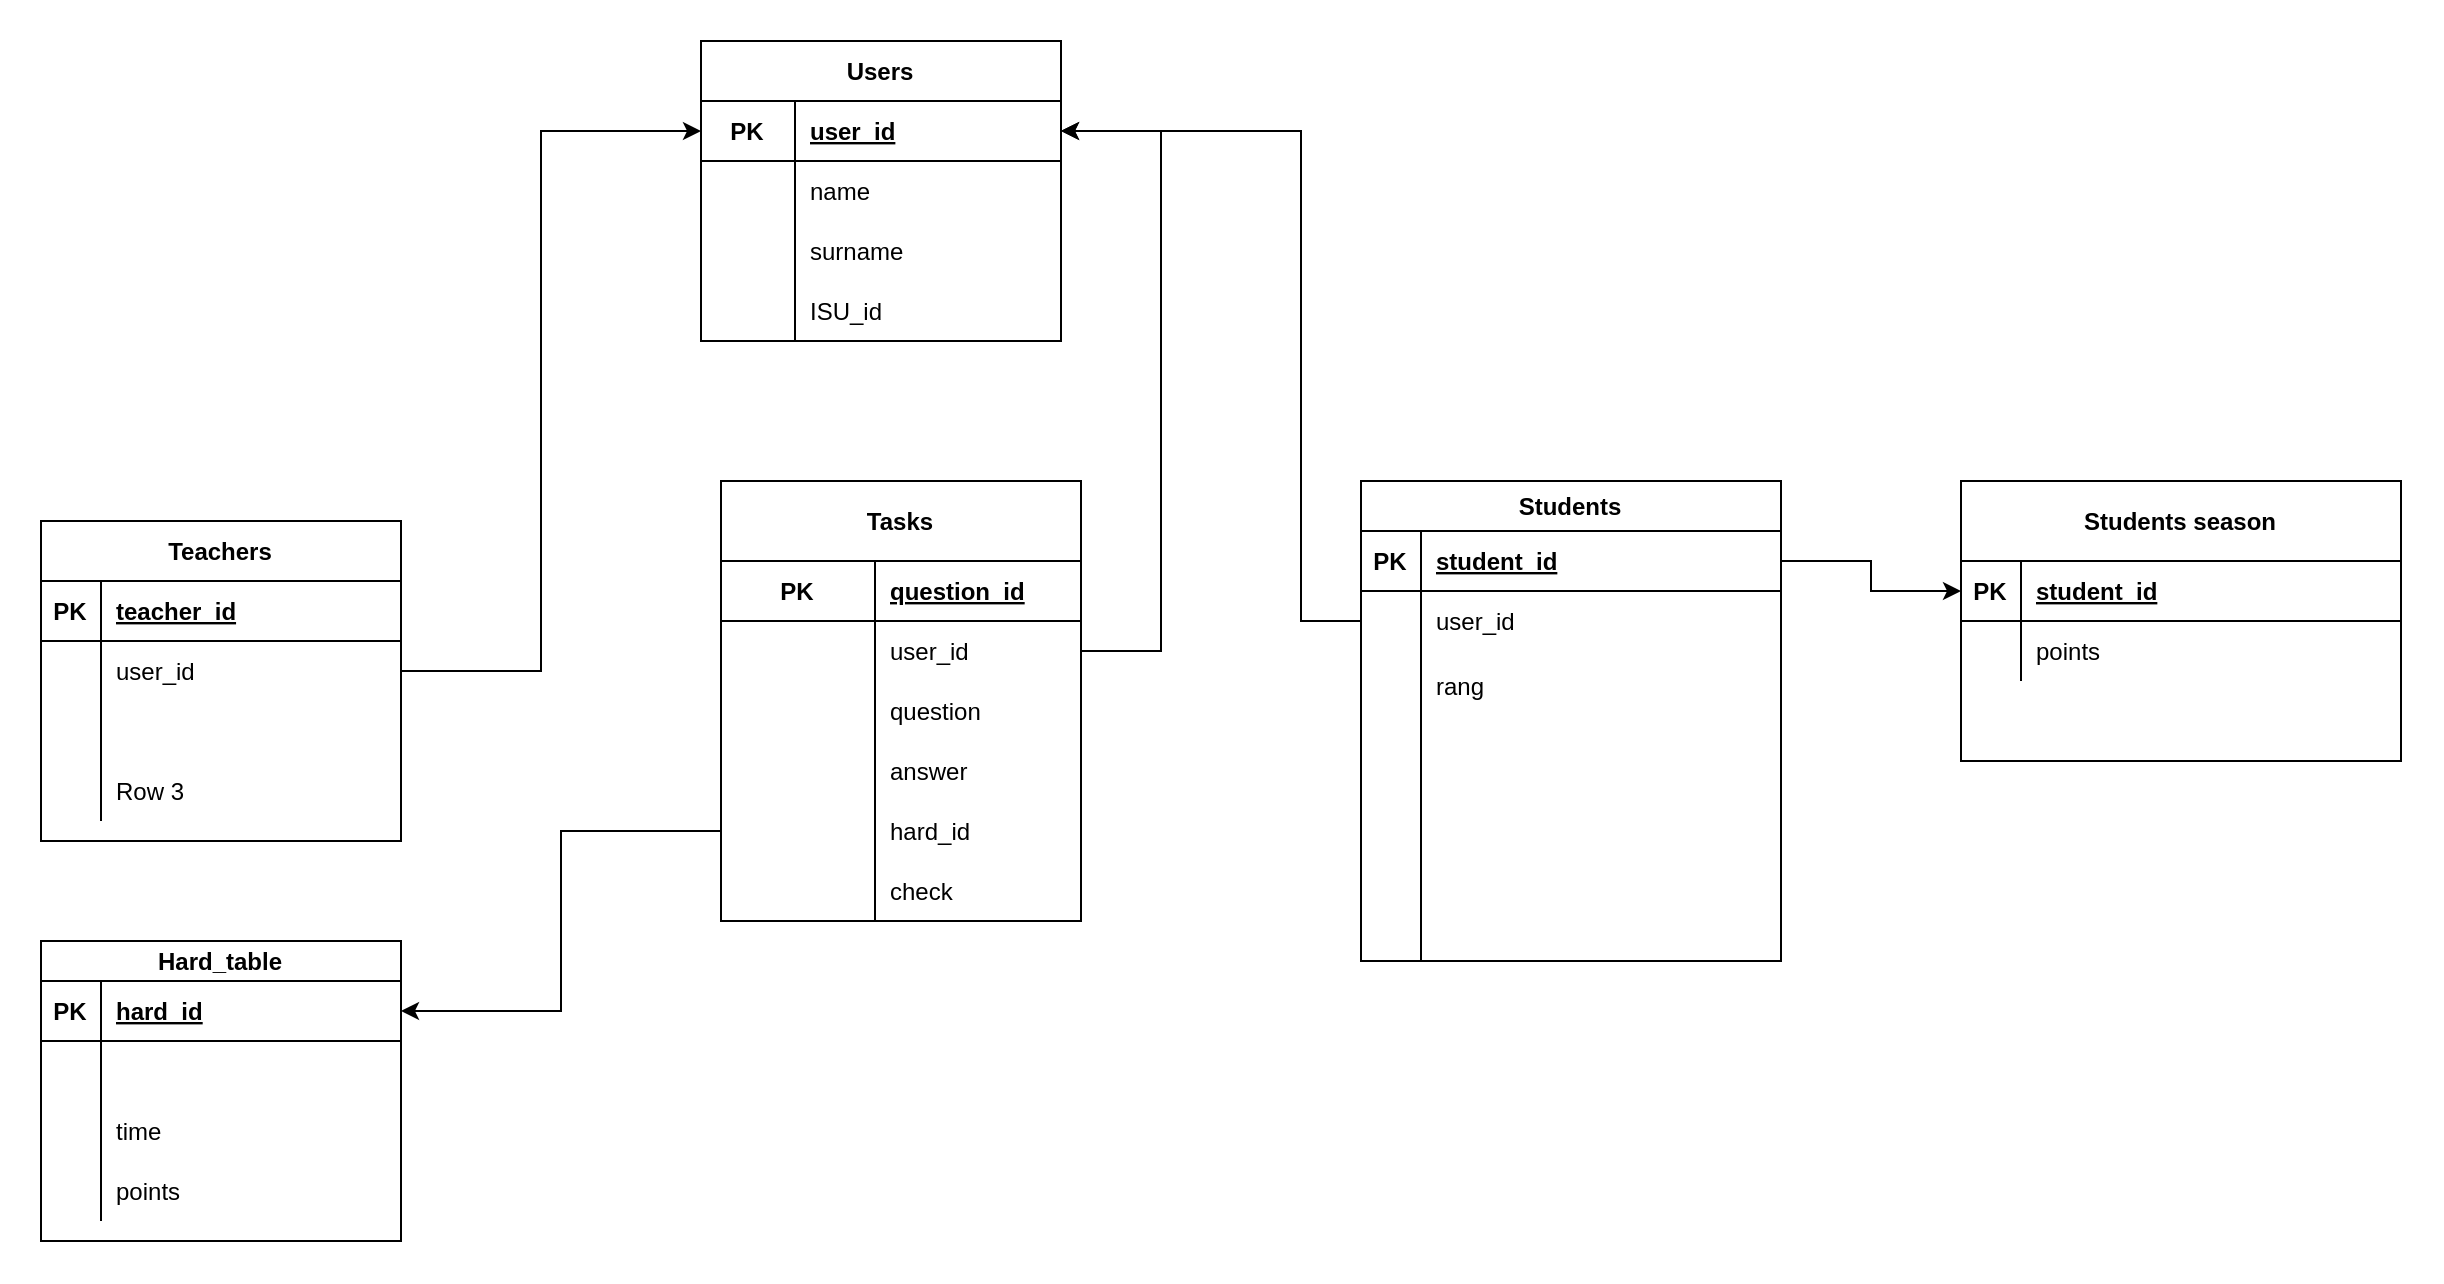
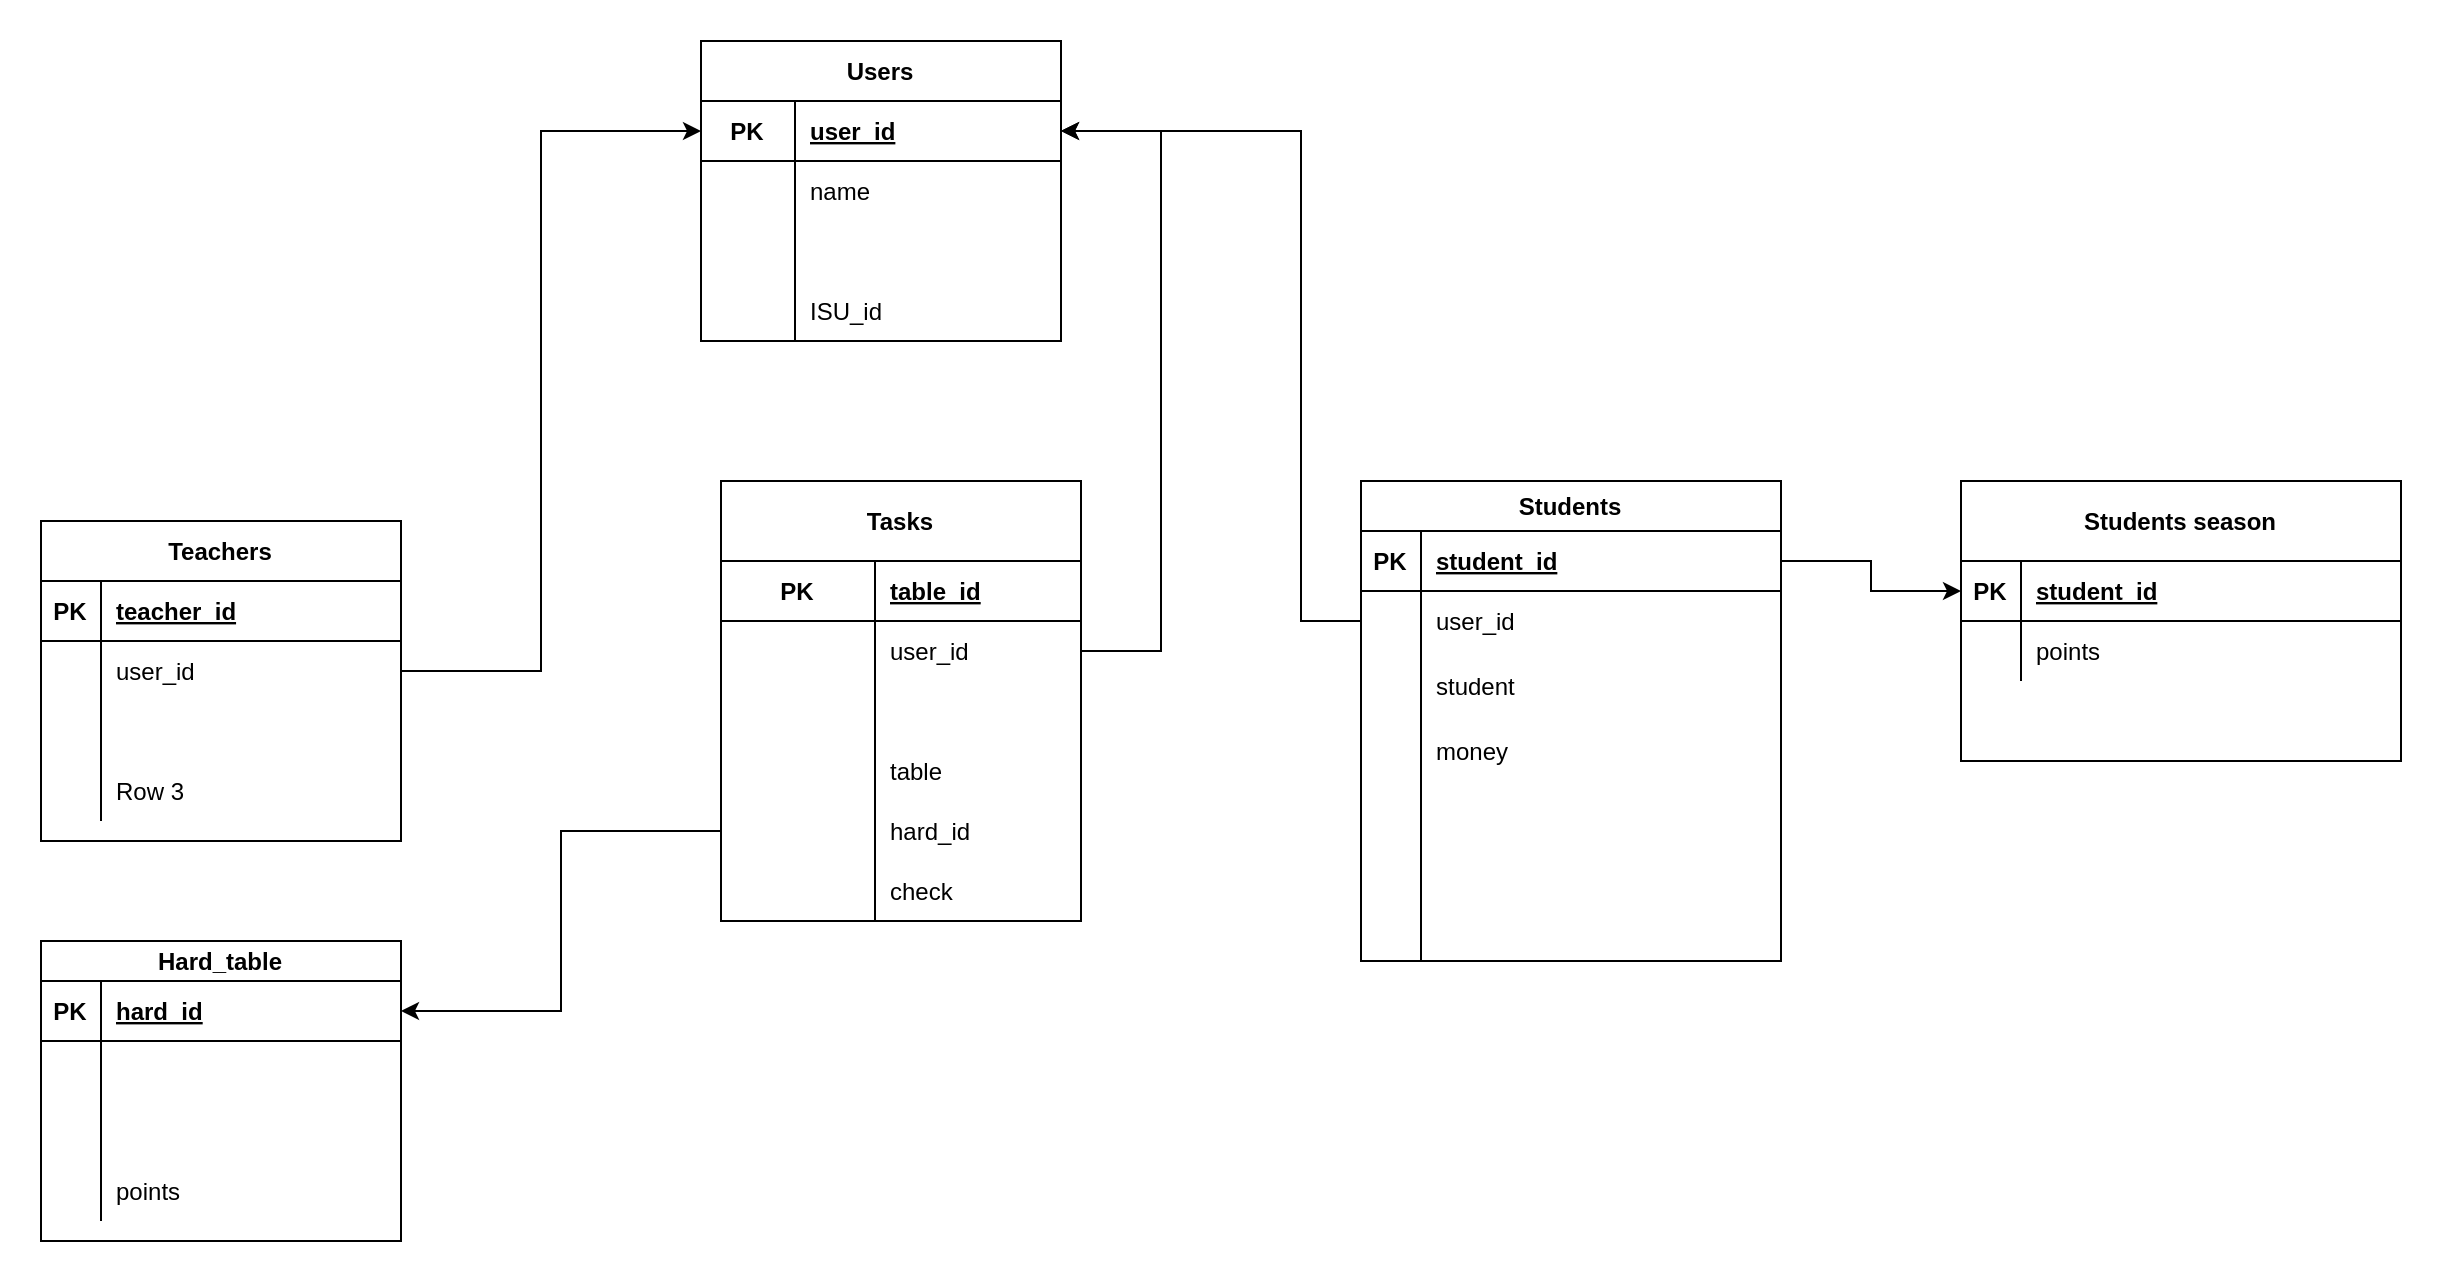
- <mxCell id="64" value="surname" style="shape=partialRectangle;connectable=0;fillColor=none;top=0;left=0;bottom=0;right=0;align=left;spacingLeft=6;overflow=hidden;" vertex="1" parent="62"><mxGeometry x="47.0" width="133.0" height="30" as="geometry"><mxRectangle width="133.0" height="30" as="alternateBounds" /></mxGeometry></mxCell>
- <mxCell id="39" value="question_id" style="shape=partialRectangle;connectable=0;fillColor=none;top=0;left=0;bottom=0;right=0;align=left;spacingLeft=6;fontStyle=5;overflow=hidden;" vertex="1" parent="37"><mxGeometry x="77.0" width="103.0" height="30" as="geometry"><mxRectangle width="103.0" height="30" as="alternateBounds" /></mxGeometry></mxCell>
+ <mxCell id="39" value="table_id" style="shape=partialRectangle;connectable=0;fillColor=none;top=0;left=0;bottom=0;right=0;align=left;spacingLeft=6;fontStyle=5;overflow=hidden;" vertex="1" parent="37"><mxGeometry x="77.0" width="103.0" height="30" as="geometry"><mxRectangle width="103.0" height="30" as="alternateBounds" /></mxGeometry></mxCell>
- <mxCell id="11" value="rang" style="shape=partialRectangle;connectable=0;fillColor=none;top=0;left=0;bottom=0;right=0;align=left;spacingLeft=6;overflow=hidden;" vertex="1" parent="9"><mxGeometry x="30" width="180" height="35" as="geometry"><mxRectangle width="180" height="35" as="alternateBounds" /></mxGeometry></mxCell>
+ <mxCell id="11" value="student" style="shape=partialRectangle;connectable=0;fillColor=none;top=0;left=0;bottom=0;right=0;align=left;spacingLeft=6;overflow=hidden;" vertex="1" parent="9"><mxGeometry x="30" width="180" height="35" as="geometry"><mxRectangle width="180" height="35" as="alternateBounds" /></mxGeometry></mxCell>
- <mxCell id="45" value="question" style="shape=partialRectangle;connectable=0;fillColor=none;top=0;left=0;bottom=0;right=0;align=left;spacingLeft=6;overflow=hidden;" vertex="1" parent="43"><mxGeometry x="77.0" width="103.0" height="30" as="geometry"><mxRectangle width="103.0" height="30" as="alternateBounds" /></mxGeometry></mxCell>
+ <mxCell id="14" value="money" style="shape=partialRectangle;connectable=0;fillColor=none;top=0;left=0;bottom=0;right=0;align=left;spacingLeft=6;overflow=hidden;" vertex="1" parent="12"><mxGeometry x="30" width="180" height="30" as="geometry"><mxRectangle width="180" height="30" as="alternateBounds" /></mxGeometry></mxCell>
- <mxCell id="48" value="answer" style="shape=partialRectangle;connectable=0;fillColor=none;top=0;left=0;bottom=0;right=0;align=left;spacingLeft=6;overflow=hidden;" vertex="1" parent="46"><mxGeometry x="77.0" width="103.0" height="30" as="geometry"><mxRectangle width="103.0" height="30" as="alternateBounds" /></mxGeometry></mxCell>
+ <mxCell id="48" value="table" style="shape=partialRectangle;connectable=0;fillColor=none;top=0;left=0;bottom=0;right=0;align=left;spacingLeft=6;overflow=hidden;" vertex="1" parent="46"><mxGeometry x="77.0" width="103.0" height="30" as="geometry"><mxRectangle width="103.0" height="30" as="alternateBounds" /></mxGeometry></mxCell>
- <mxCell id="76" value="time" style="shape=partialRectangle;connectable=0;fillColor=none;top=0;left=0;bottom=0;right=0;align=left;spacingLeft=6;overflow=hidden;" vertex="1" parent="74"><mxGeometry x="30" width="150" height="30" as="geometry"><mxRectangle width="150" height="30" as="alternateBounds" /></mxGeometry></mxCell>
